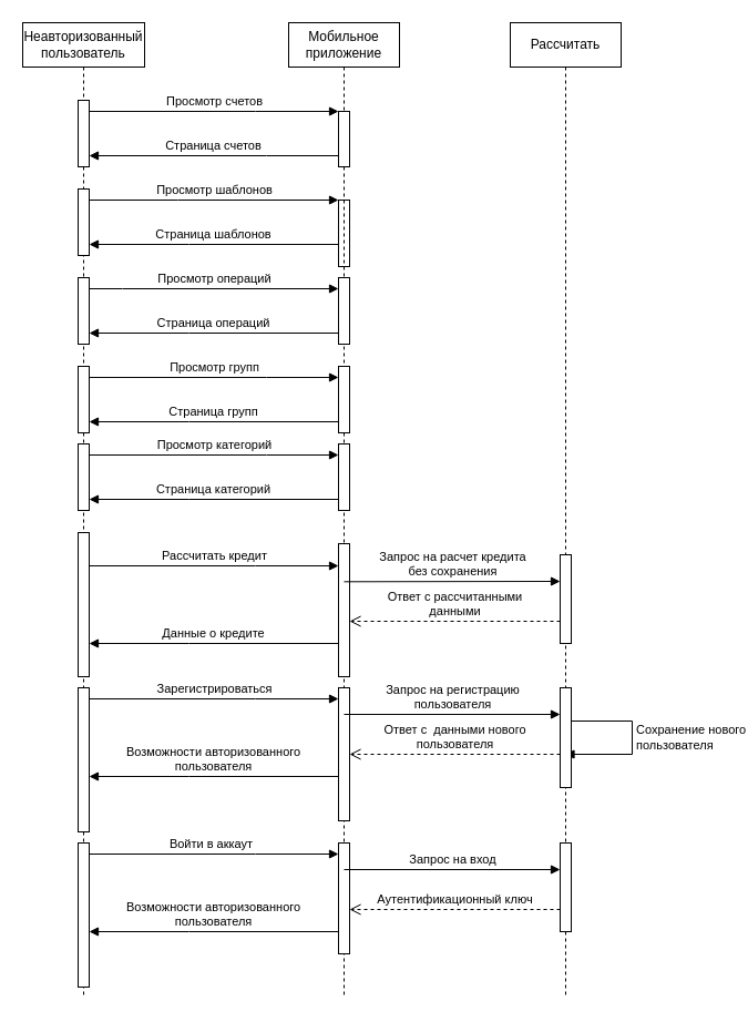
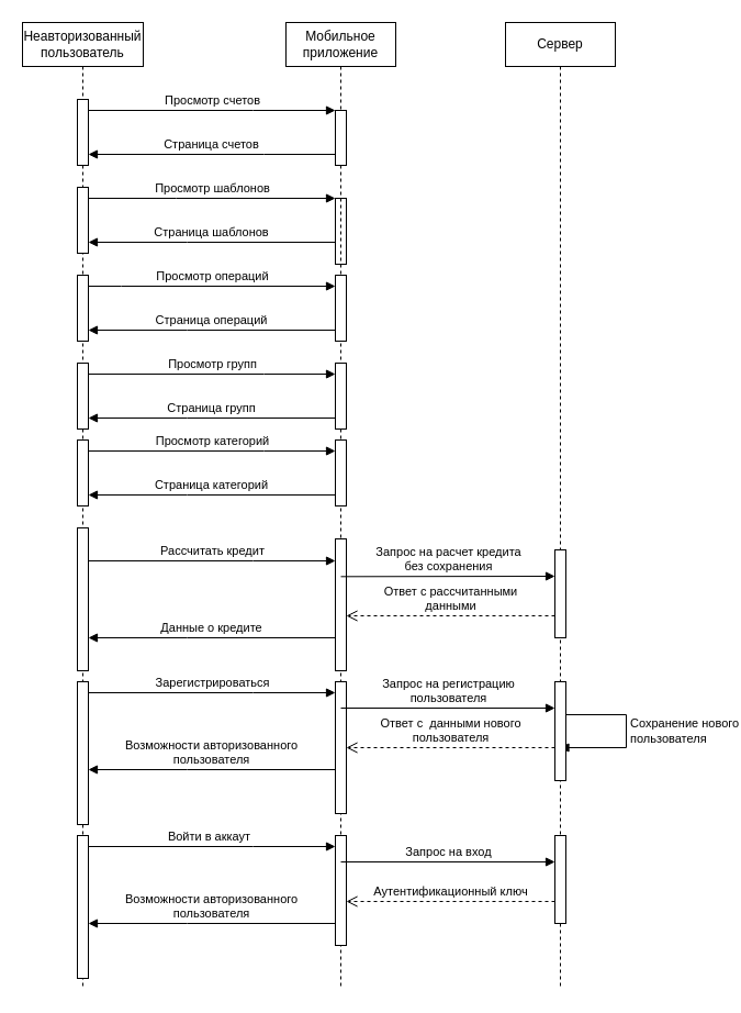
- <mxCell id="30" value="Рассчитать" style="shape=umlLifeline;perimeter=lifelinePerimeter;whiteSpace=wrap;html=1;container=0;dropTarget=0;collapsible=0;recursiveResize=0;outlineConnect=0;portConstraint=eastwest;newEdgeStyle={&quot;edgeStyle&quot;:&quot;elbowEdgeStyle&quot;,&quot;elbow&quot;:&quot;vertical&quot;,&quot;curved&quot;:0,&quot;rounded&quot;:0};" parent="1" vertex="1"><mxGeometry x="460" y="20" width="100" height="880" as="geometry" /></mxCell>
+ <mxCell id="30" value="Сервер" style="shape=umlLifeline;perimeter=lifelinePerimeter;whiteSpace=wrap;html=1;container=0;dropTarget=0;collapsible=0;recursiveResize=0;outlineConnect=0;portConstraint=eastwest;newEdgeStyle={&quot;edgeStyle&quot;:&quot;elbowEdgeStyle&quot;,&quot;elbow&quot;:&quot;vertical&quot;,&quot;curved&quot;:0,&quot;rounded&quot;:0};" parent="1" vertex="1"><mxGeometry x="460" y="20" width="100" height="880" as="geometry" /></mxCell>
